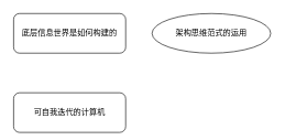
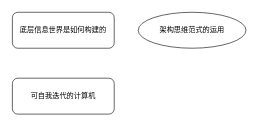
- <mxCell id="4" value="可自我迭代的计算机" style="rounded=1;whiteSpace=wrap;html=1;" parent="1" vertex="1"><mxGeometry x="20" y="140" width="170" height="60" as="geometry" /></mxCell>
+ <mxCell id="4" value="可自我迭代的计算机" style="rounded=1;whiteSpace=wrap;html=1;" parent="1" vertex="1"><mxGeometry x="20" y="130" width="170" height="60" as="geometry" /></mxCell>
